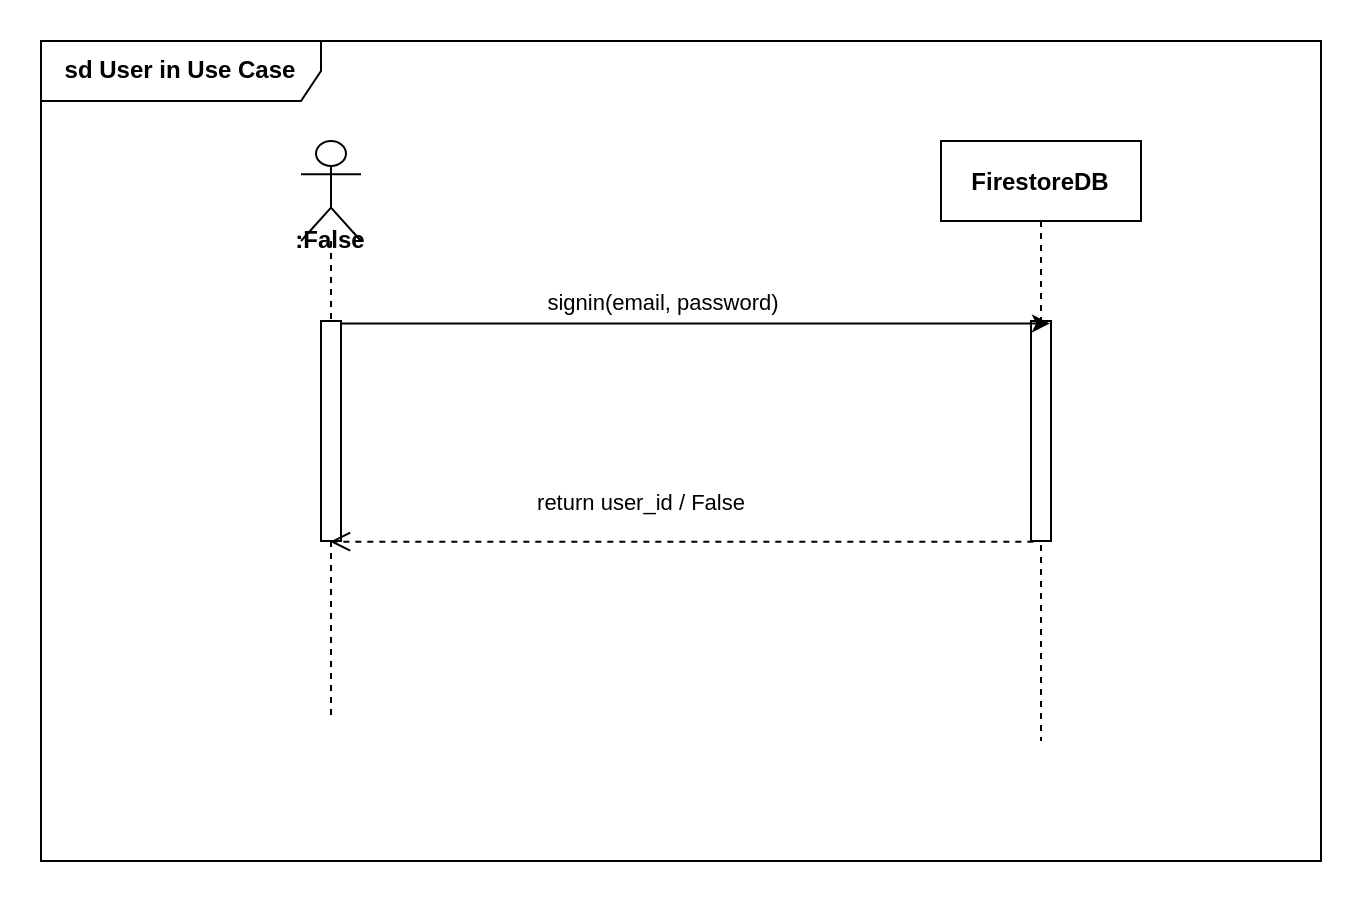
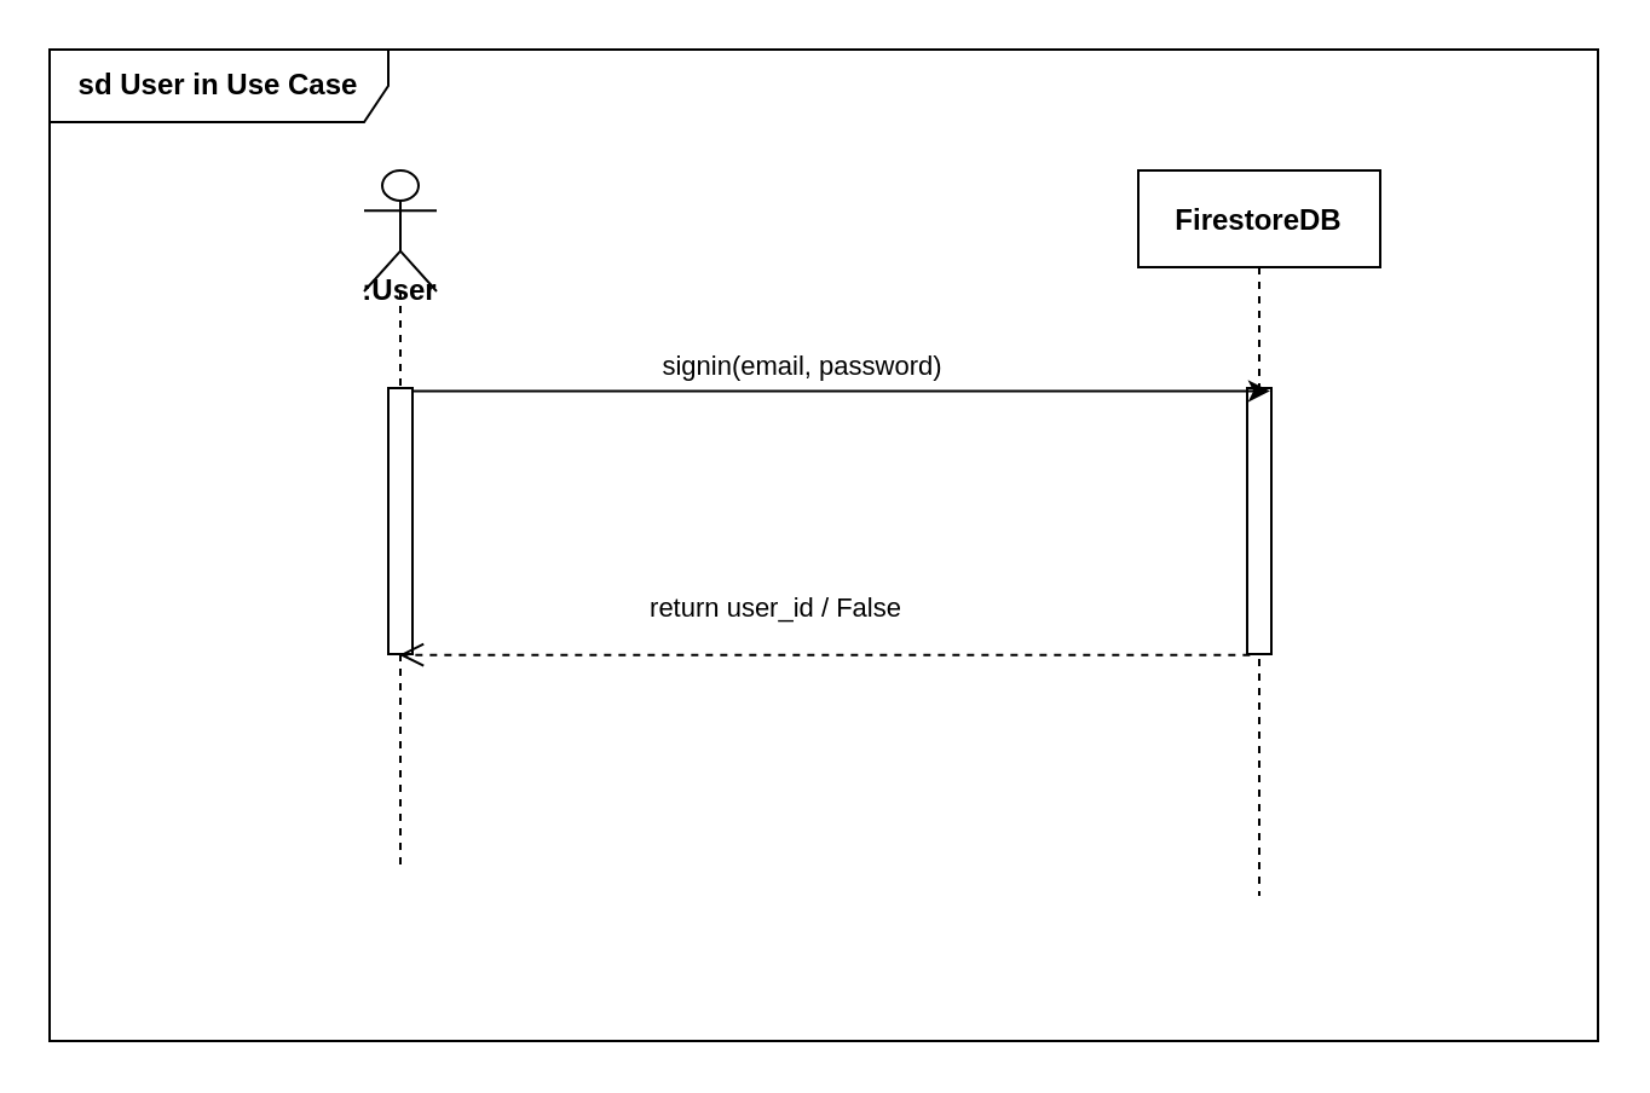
- <mxCell id="5" value="&lt;b&gt;:False&lt;/b&gt;" style="shape=umlLifeline;participant=umlActor;perimeter=lifelinePerimeter;whiteSpace=wrap;html=1;container=1;collapsible=0;recursiveResize=0;verticalAlign=top;spacingTop=36;outlineConnect=0;size=50;" vertex="1" parent="1"><mxGeometry x="150" y="70" width="30" height="290" as="geometry" /></mxCell>
+ <mxCell id="5" value="&lt;b&gt;:User&lt;/b&gt;" style="shape=umlLifeline;participant=umlActor;perimeter=lifelinePerimeter;whiteSpace=wrap;html=1;container=1;collapsible=0;recursiveResize=0;verticalAlign=top;spacingTop=36;outlineConnect=0;size=50;" vertex="1" parent="1"><mxGeometry x="150" y="70" width="30" height="290" as="geometry" /></mxCell>
